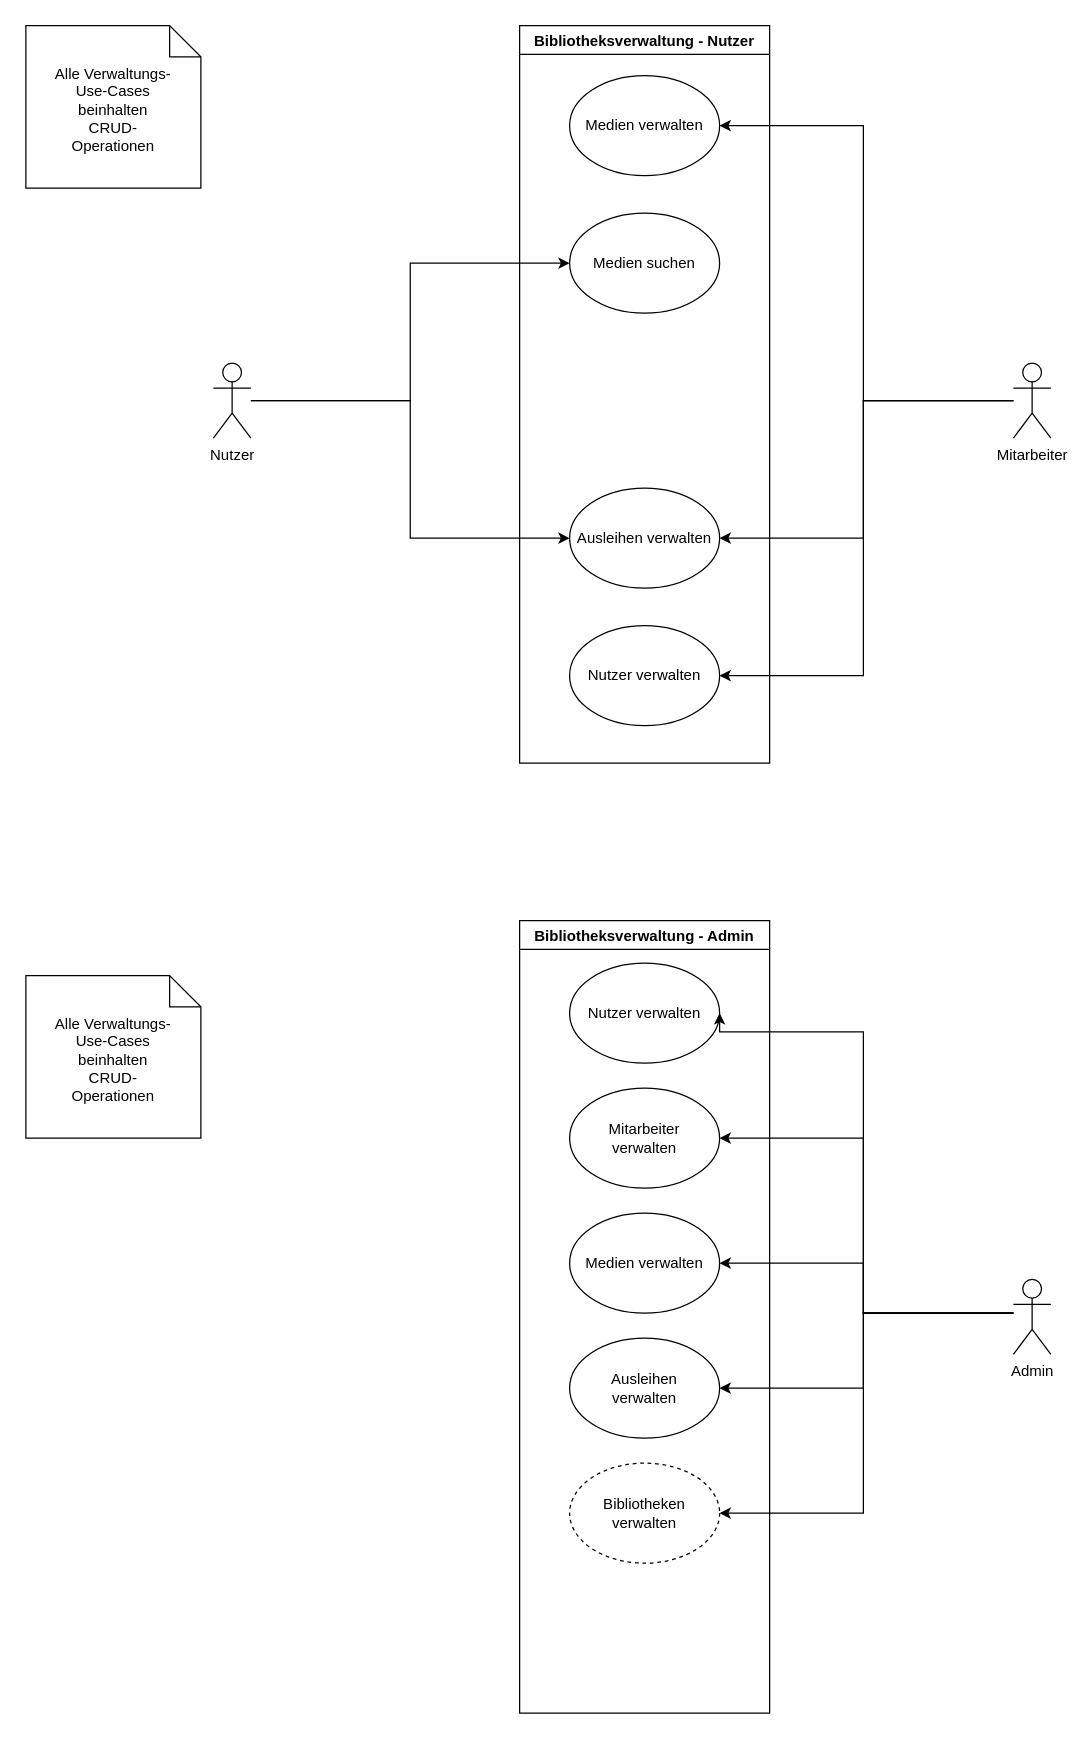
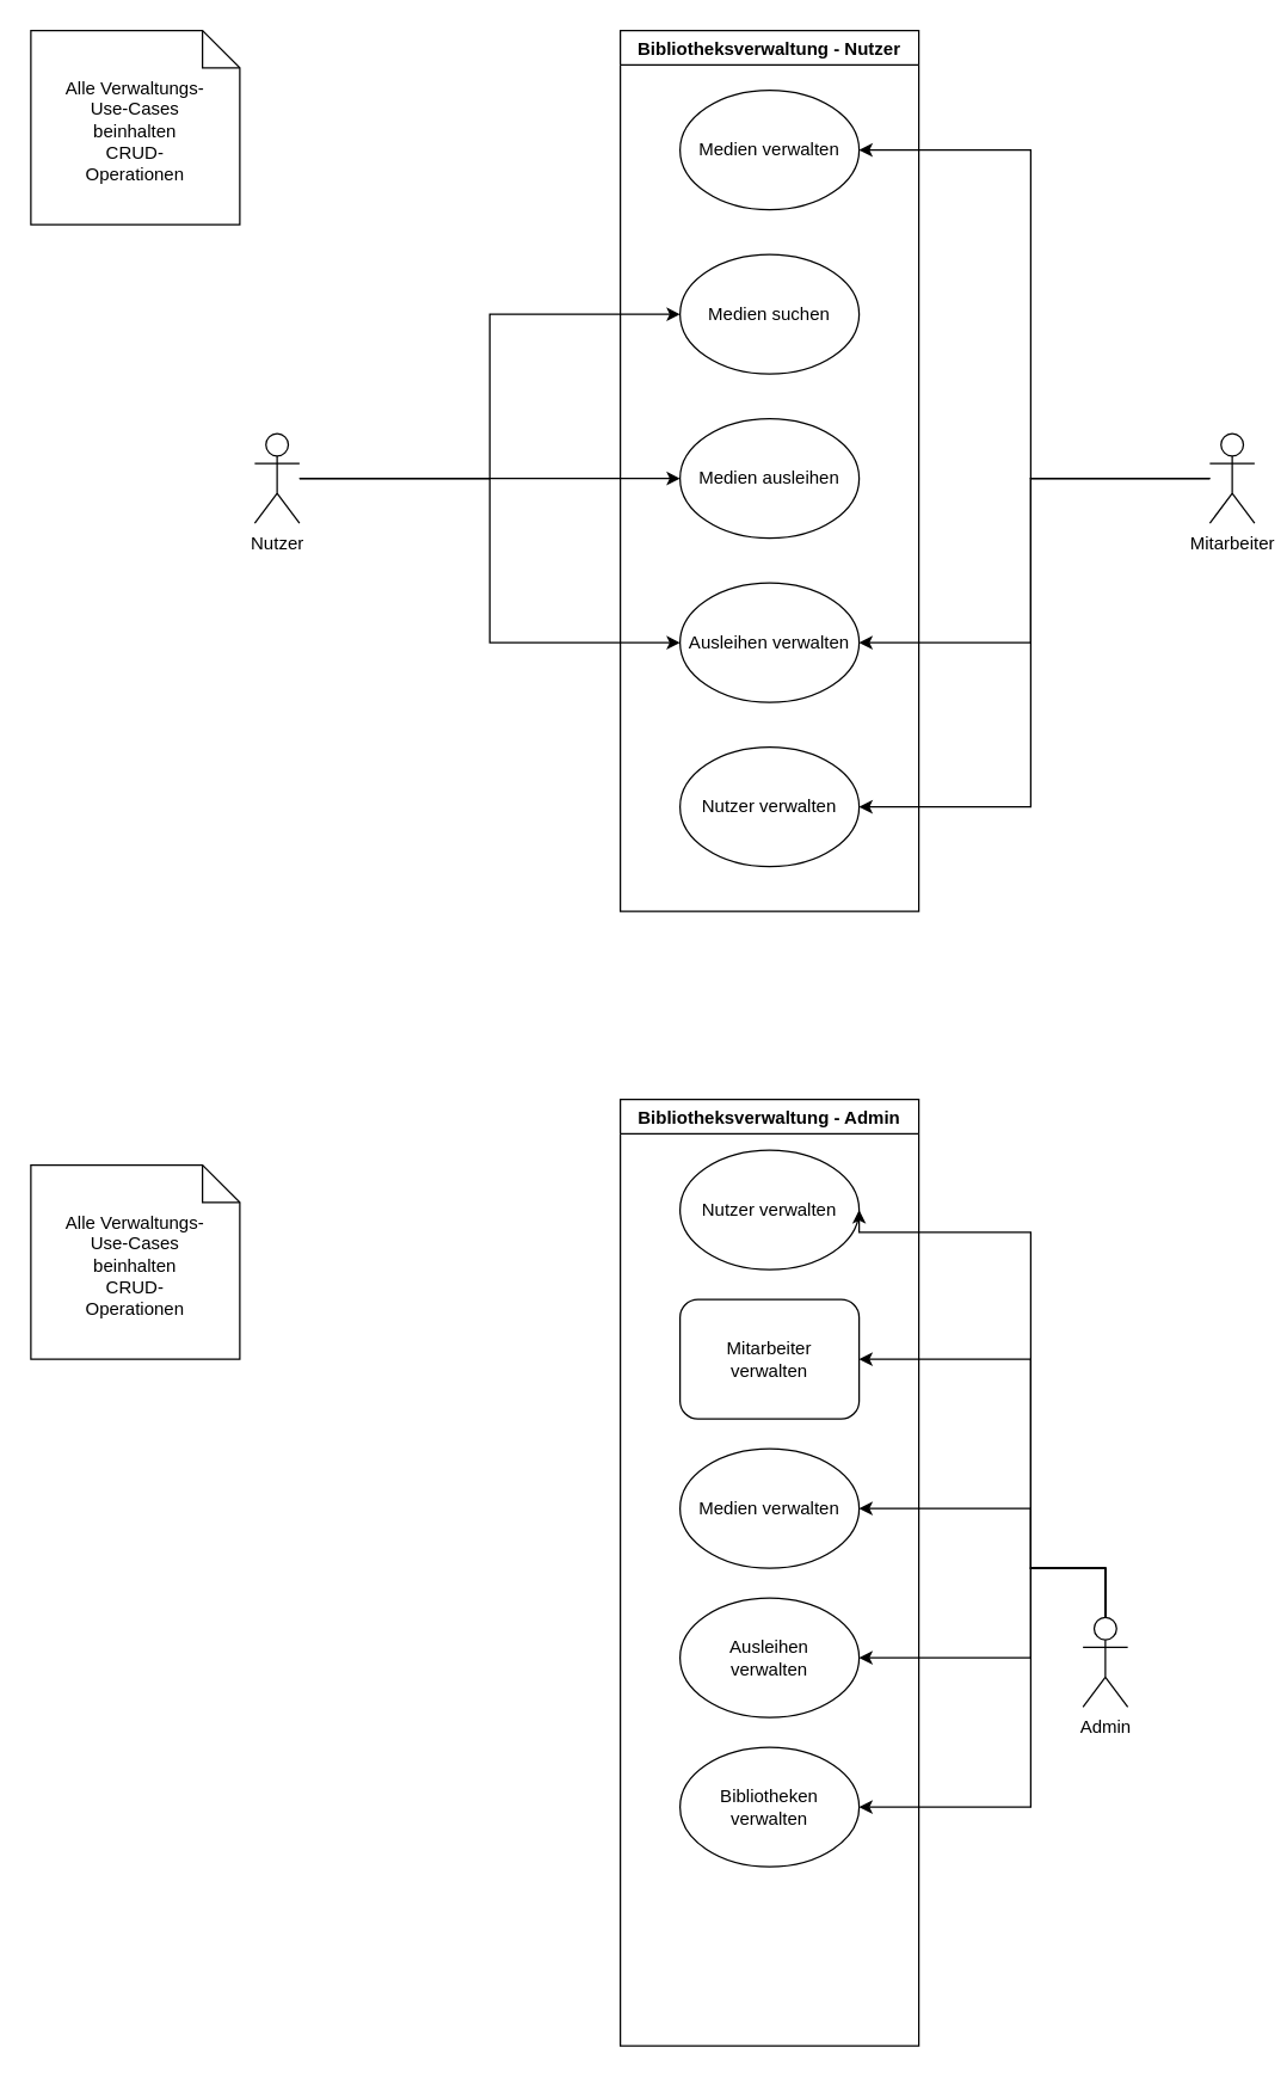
+ <mxCell id="9" style="edgeStyle=orthogonalEdgeStyle;rounded=0;orthogonalLoop=1;jettySize=auto;html=1;entryX=0;entryY=0.5;entryDx=0;entryDy=0;" parent="1" source="11" target="4" edge="1"><mxGeometry relative="1" as="geometry" /></mxCell>
+ <mxCell id="4" value="Medien ausleihen" style="ellipse;whiteSpace=wrap;html=1;" parent="2" vertex="1"><mxGeometry x="40" y="260" width="120" height="80" as="geometry" /></mxCell>
- <mxCell id="18" value="Mitarbeiter&lt;br&gt;verwalten" style="ellipse;whiteSpace=wrap;html=1;" parent="16" vertex="1"><mxGeometry x="40" y="134" width="120" height="80" as="geometry" /></mxCell>
+ <mxCell id="18" value="Mitarbeiter&lt;br&gt;verwalten" style="whiteSpace=wrap;html=1;rounded=1;" parent="16" vertex="1"><mxGeometry x="40" y="134" width="120" height="80" as="geometry" /></mxCell>
- <mxCell id="27" value="Admin" style="shape=umlActor;verticalLabelPosition=bottom;verticalAlign=top;html=1;outlineConnect=0;" parent="1" vertex="1"><mxGeometry x="810" y="1023" width="30" height="60" as="geometry" /></mxCell>
+ <mxCell id="27" value="Admin" style="shape=umlActor;verticalLabelPosition=bottom;verticalAlign=top;html=1;outlineConnect=0;" parent="1" vertex="1"><mxGeometry x="725" y="1083" width="30" height="60" as="geometry" /></mxCell>
- <mxCell id="21" value="Bibliotheken&lt;br&gt;verwalten" style="ellipse;whiteSpace=wrap;html=1;dashed=1;" parent="16" vertex="1"><mxGeometry x="40" y="434" width="120" height="80" as="geometry" /></mxCell>
+ <mxCell id="21" value="Bibliotheken&lt;br&gt;verwalten" style="ellipse;whiteSpace=wrap;html=1;" parent="16" vertex="1"><mxGeometry x="40" y="434" width="120" height="80" as="geometry" /></mxCell>
